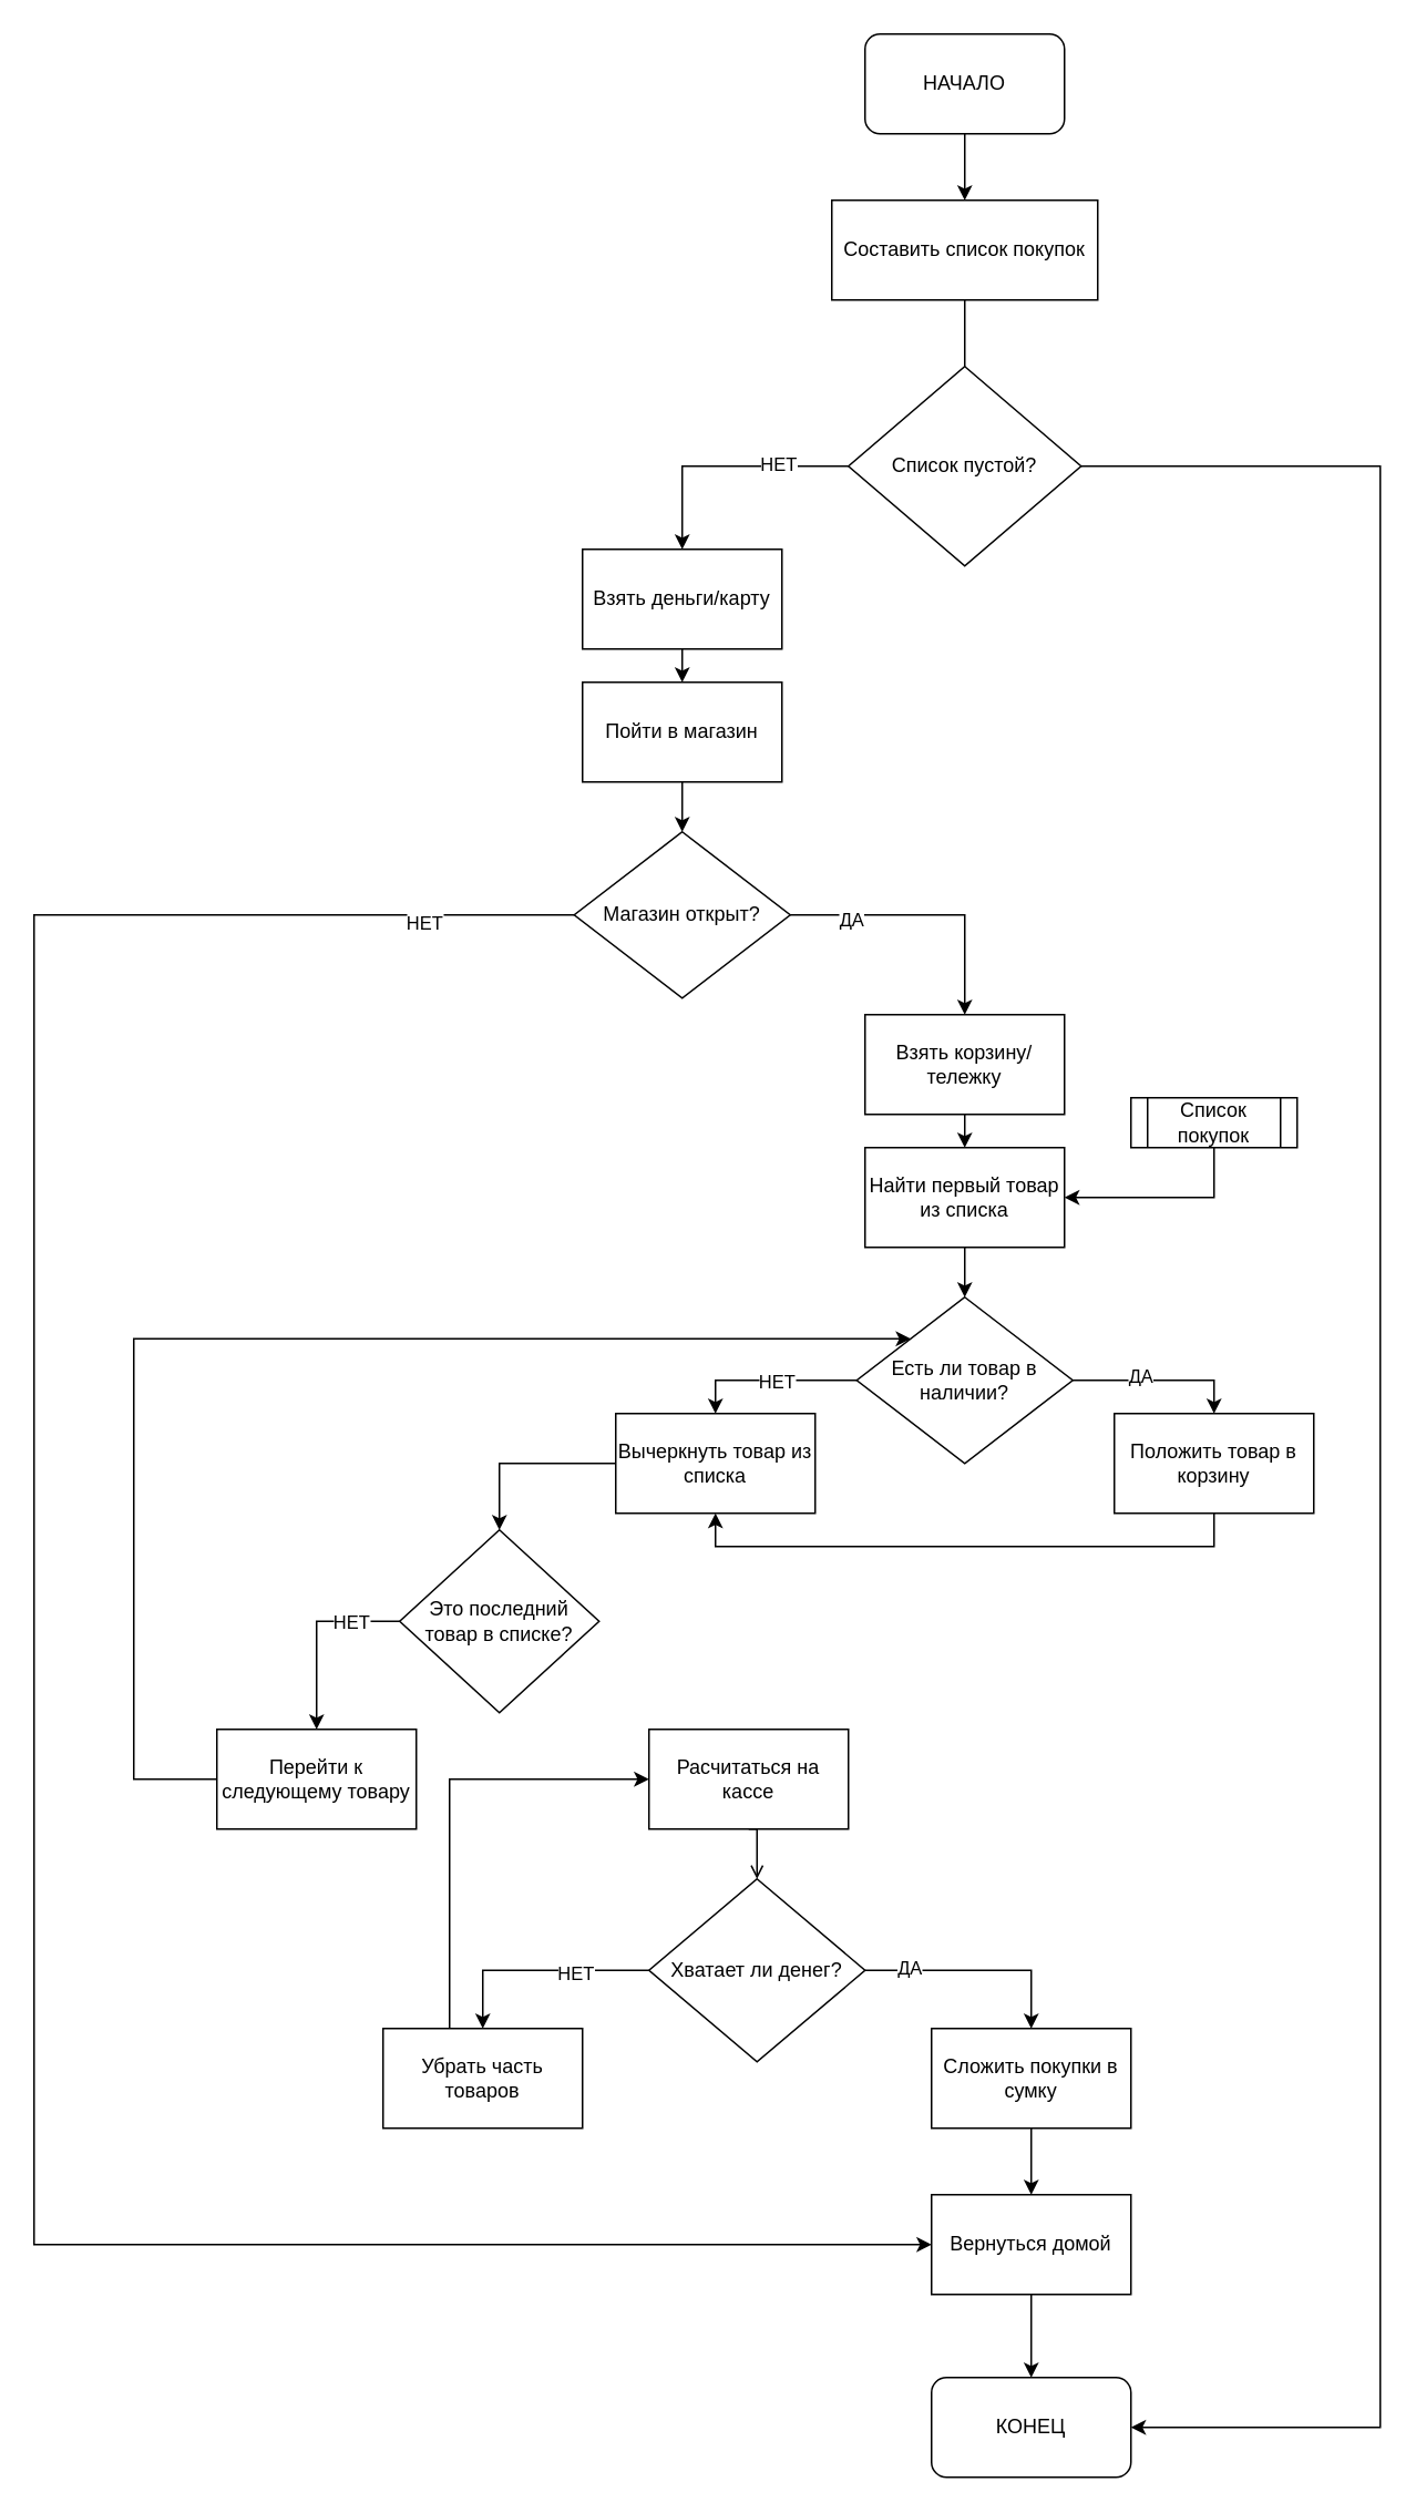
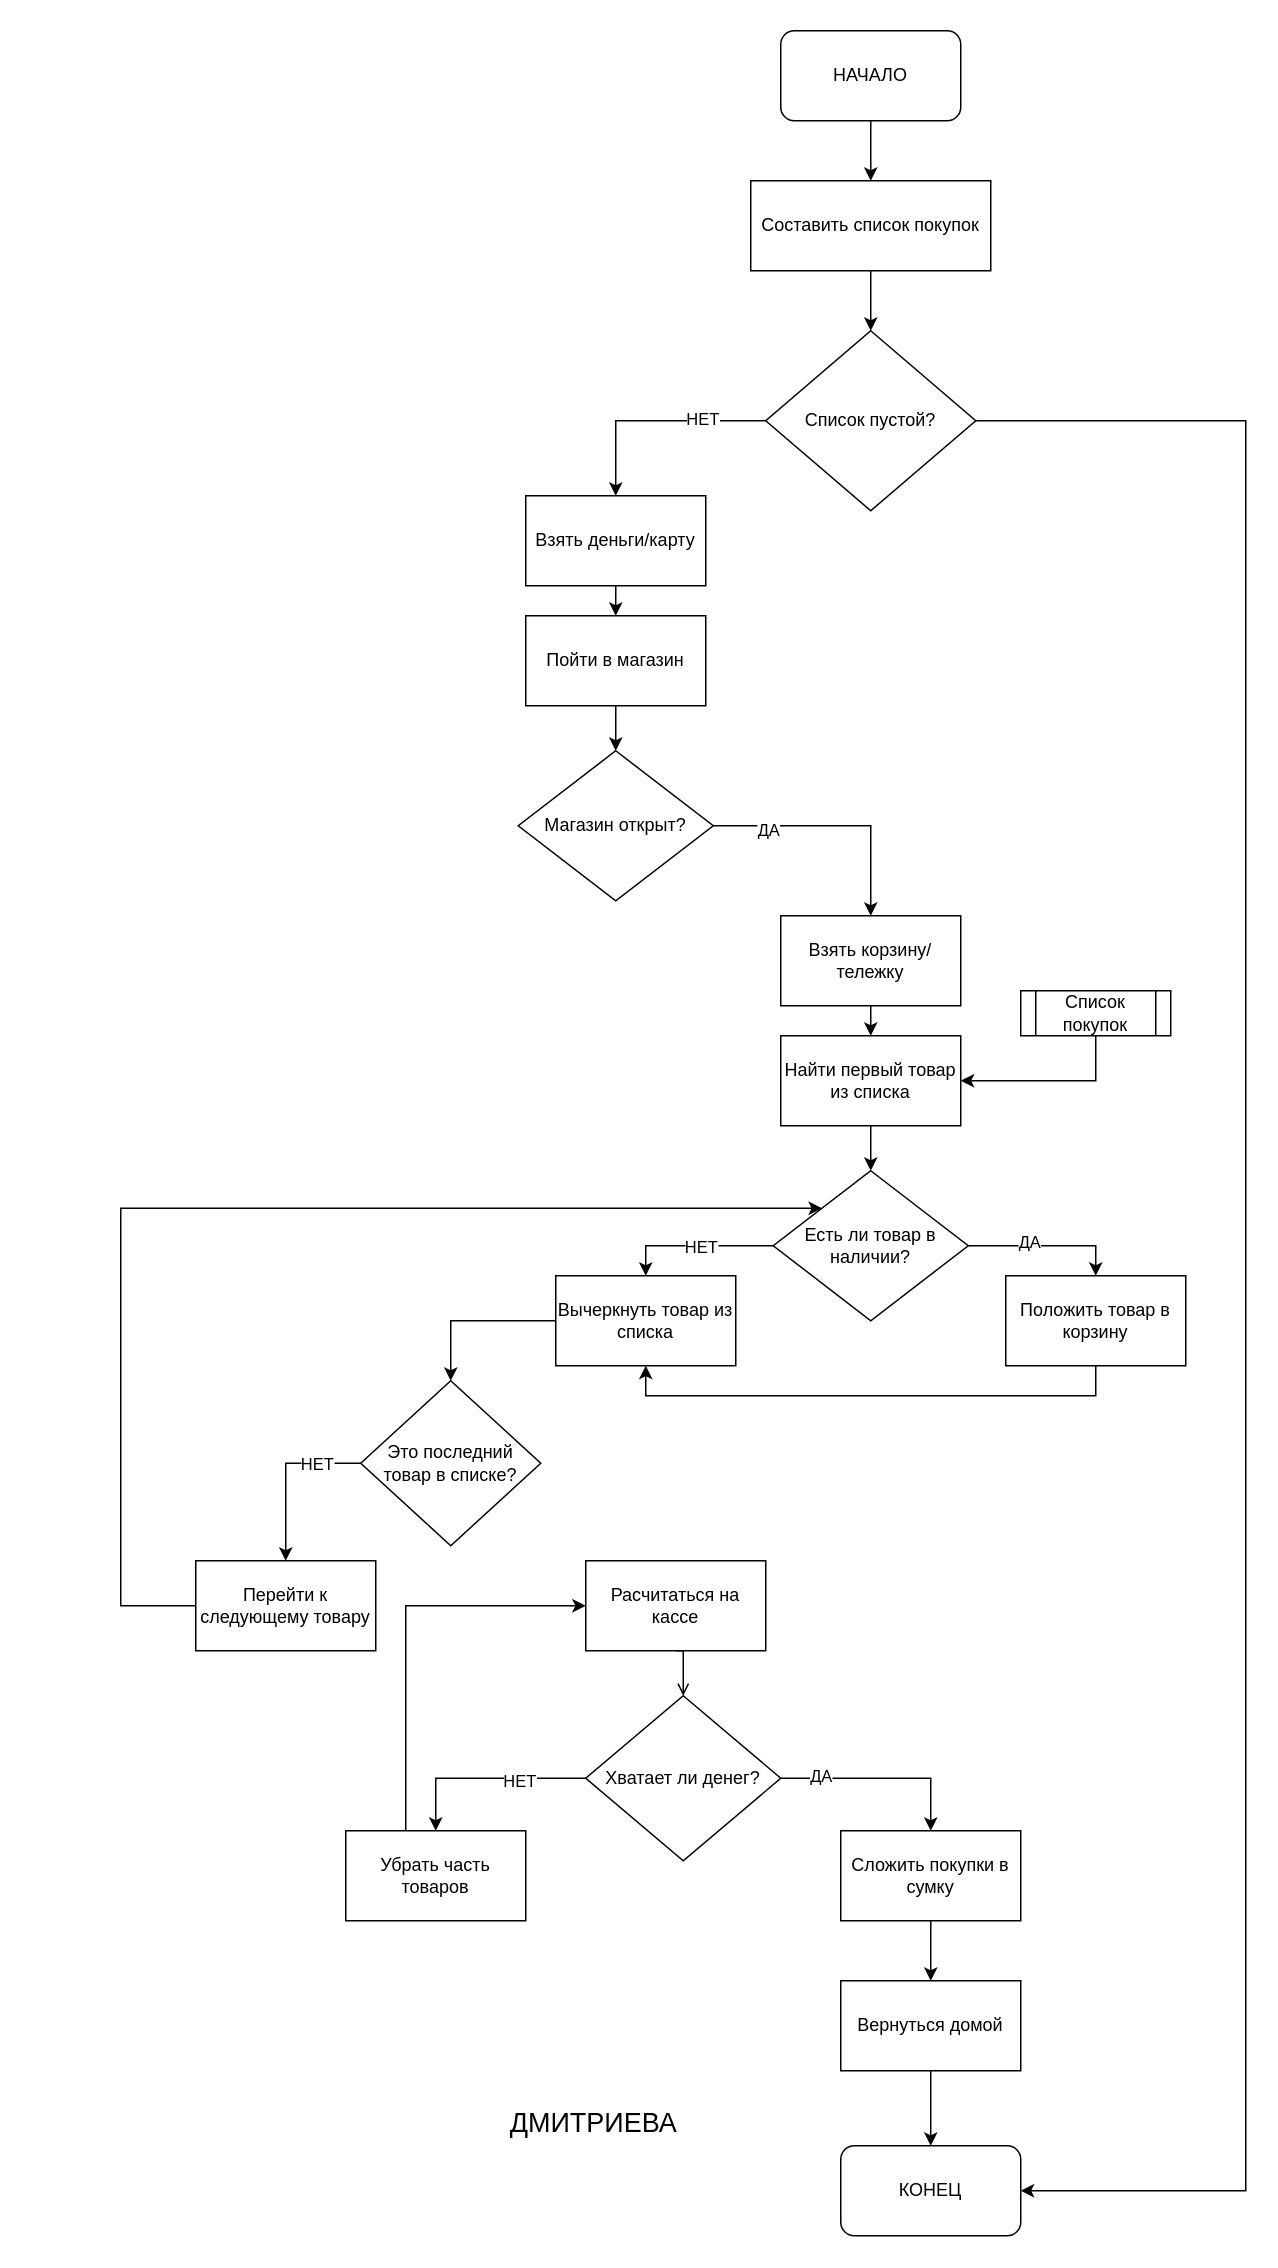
- <mxCell id="4" style="edgeStyle=orthogonalEdgeStyle;rounded=0;orthogonalLoop=1;jettySize=auto;html=1;exitX=0.5;exitY=1;exitDx=0;exitDy=0;entryX=0.5;entryY=0;entryDx=0;entryDy=0;endArrow=none;" edge="1" parent="1" source="5" target="9"><mxGeometry relative="1" as="geometry" /></mxCell>
+ <mxCell id="4" style="edgeStyle=orthogonalEdgeStyle;rounded=0;orthogonalLoop=1;jettySize=auto;html=1;exitX=0.5;exitY=1;exitDx=0;exitDy=0;entryX=0.5;entryY=0;entryDx=0;entryDy=0;" edge="1" parent="1" source="5" target="9"><mxGeometry relative="1" as="geometry" /></mxCell>
- <mxCell id="16" style="edgeStyle=orthogonalEdgeStyle;rounded=0;orthogonalLoop=1;jettySize=auto;html=1;exitX=0;exitY=0.5;exitDx=0;exitDy=0;entryX=0;entryY=0.5;entryDx=0;entryDy=0;" edge="1" parent="1" source="18" target="51"><mxGeometry relative="1" as="geometry"><Array as="points"><mxPoint x="20" y="550" /><mxPoint x="20" y="1350" /></Array></mxGeometry></mxCell>
- <mxCell id="17" value="НЕТ" style="edgeLabel;html=1;align=center;verticalAlign=middle;resizable=0;points=[];" vertex="1" connectable="0" parent="16"><mxGeometry x="-0.891" y="4" relative="1" as="geometry"><mxPoint as="offset" /></mxGeometry></mxCell>
+ <mxCell id="53" value="&lt;font style=&quot;font-size: 18px;&quot;&gt;ДМИТРИЕВА&lt;/font&gt;" style="text;html=1;align=center;verticalAlign=middle;resizable=0;points=[];autosize=1;strokeColor=none;fillColor=none;" vertex="1" parent="1"><mxGeometry x="330" y="1395" width="130" height="40" as="geometry" /></mxCell>
